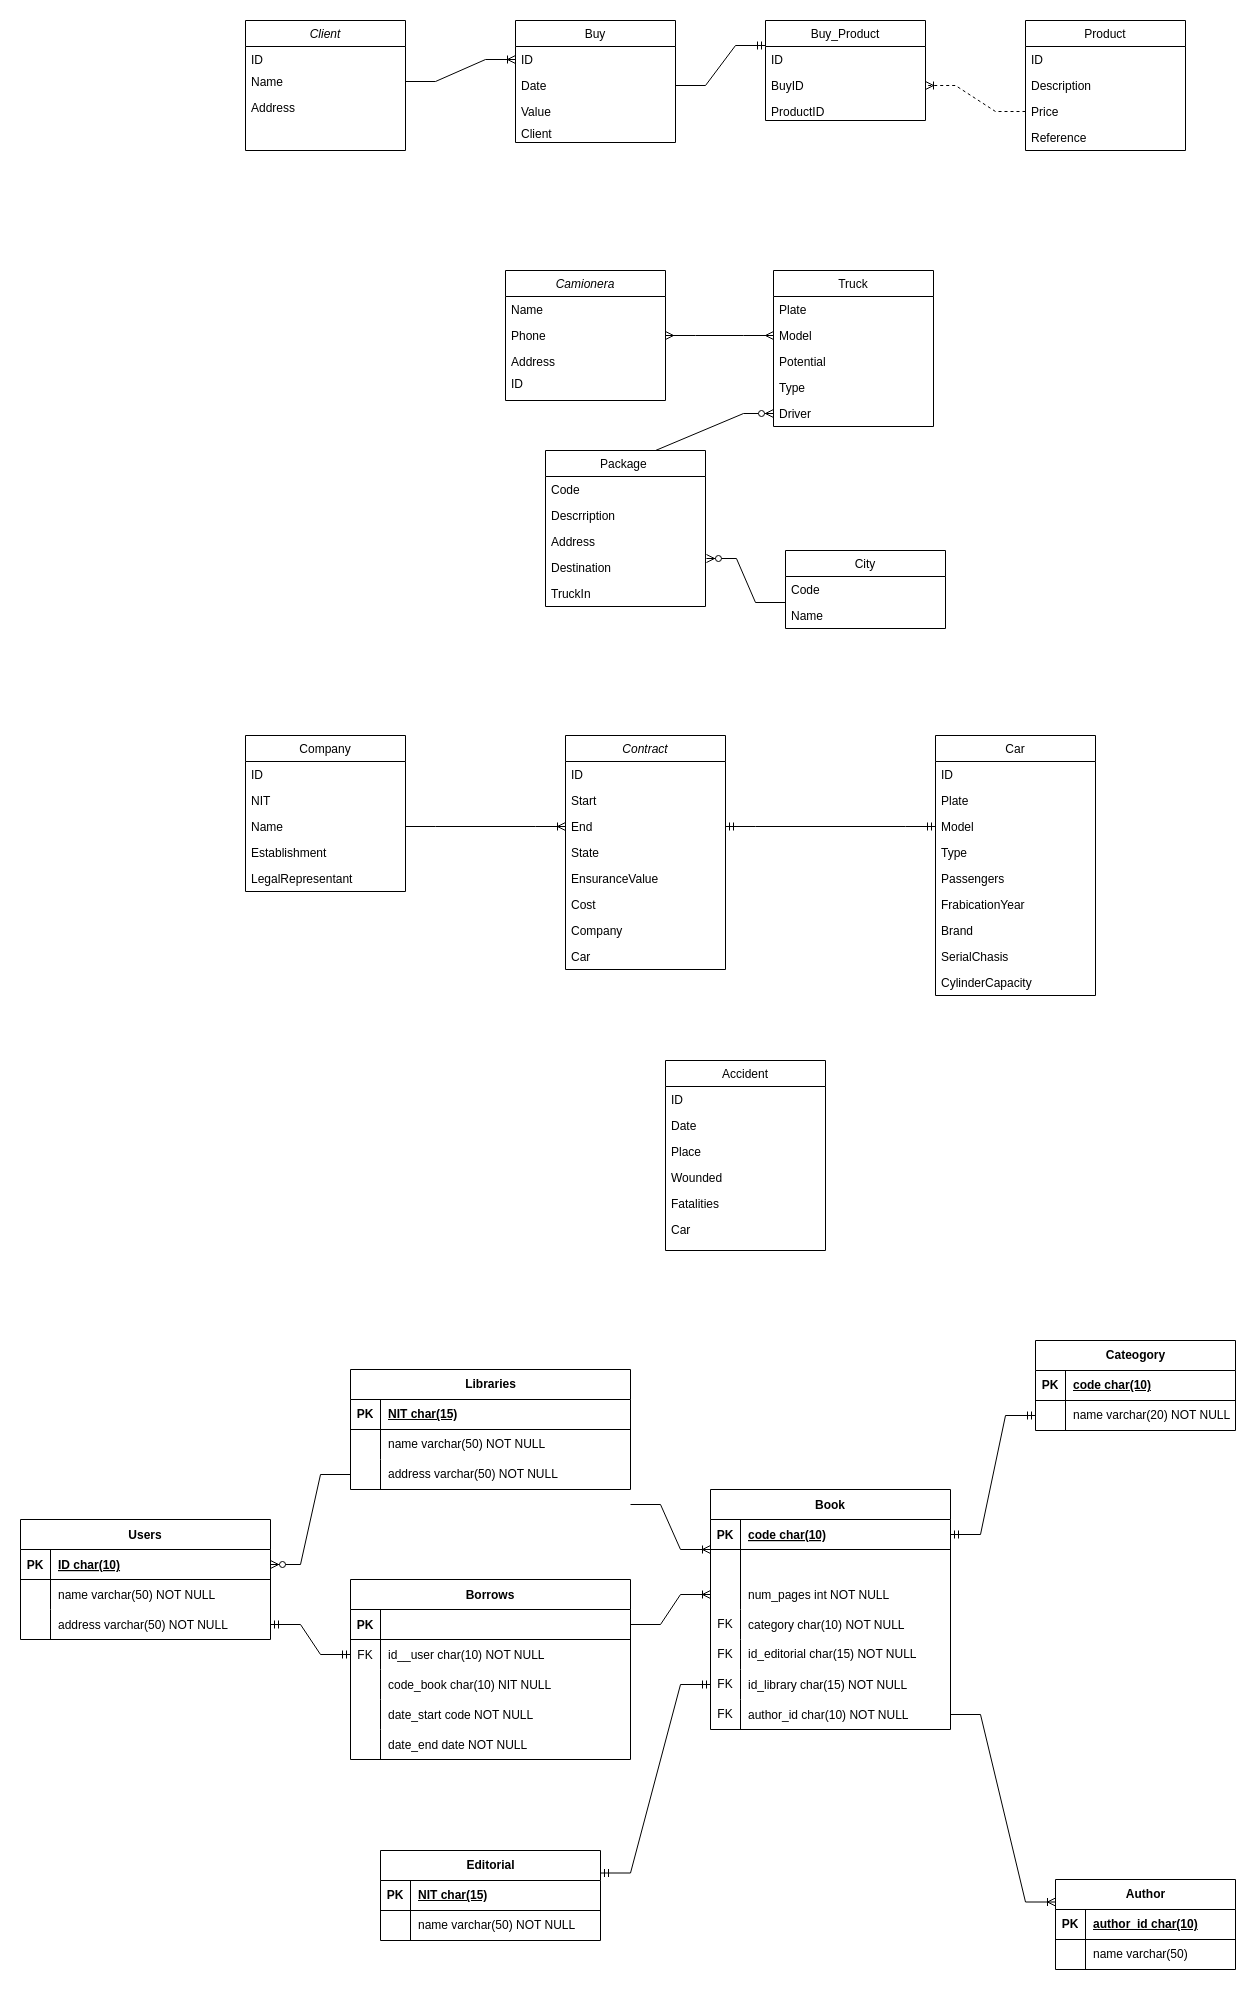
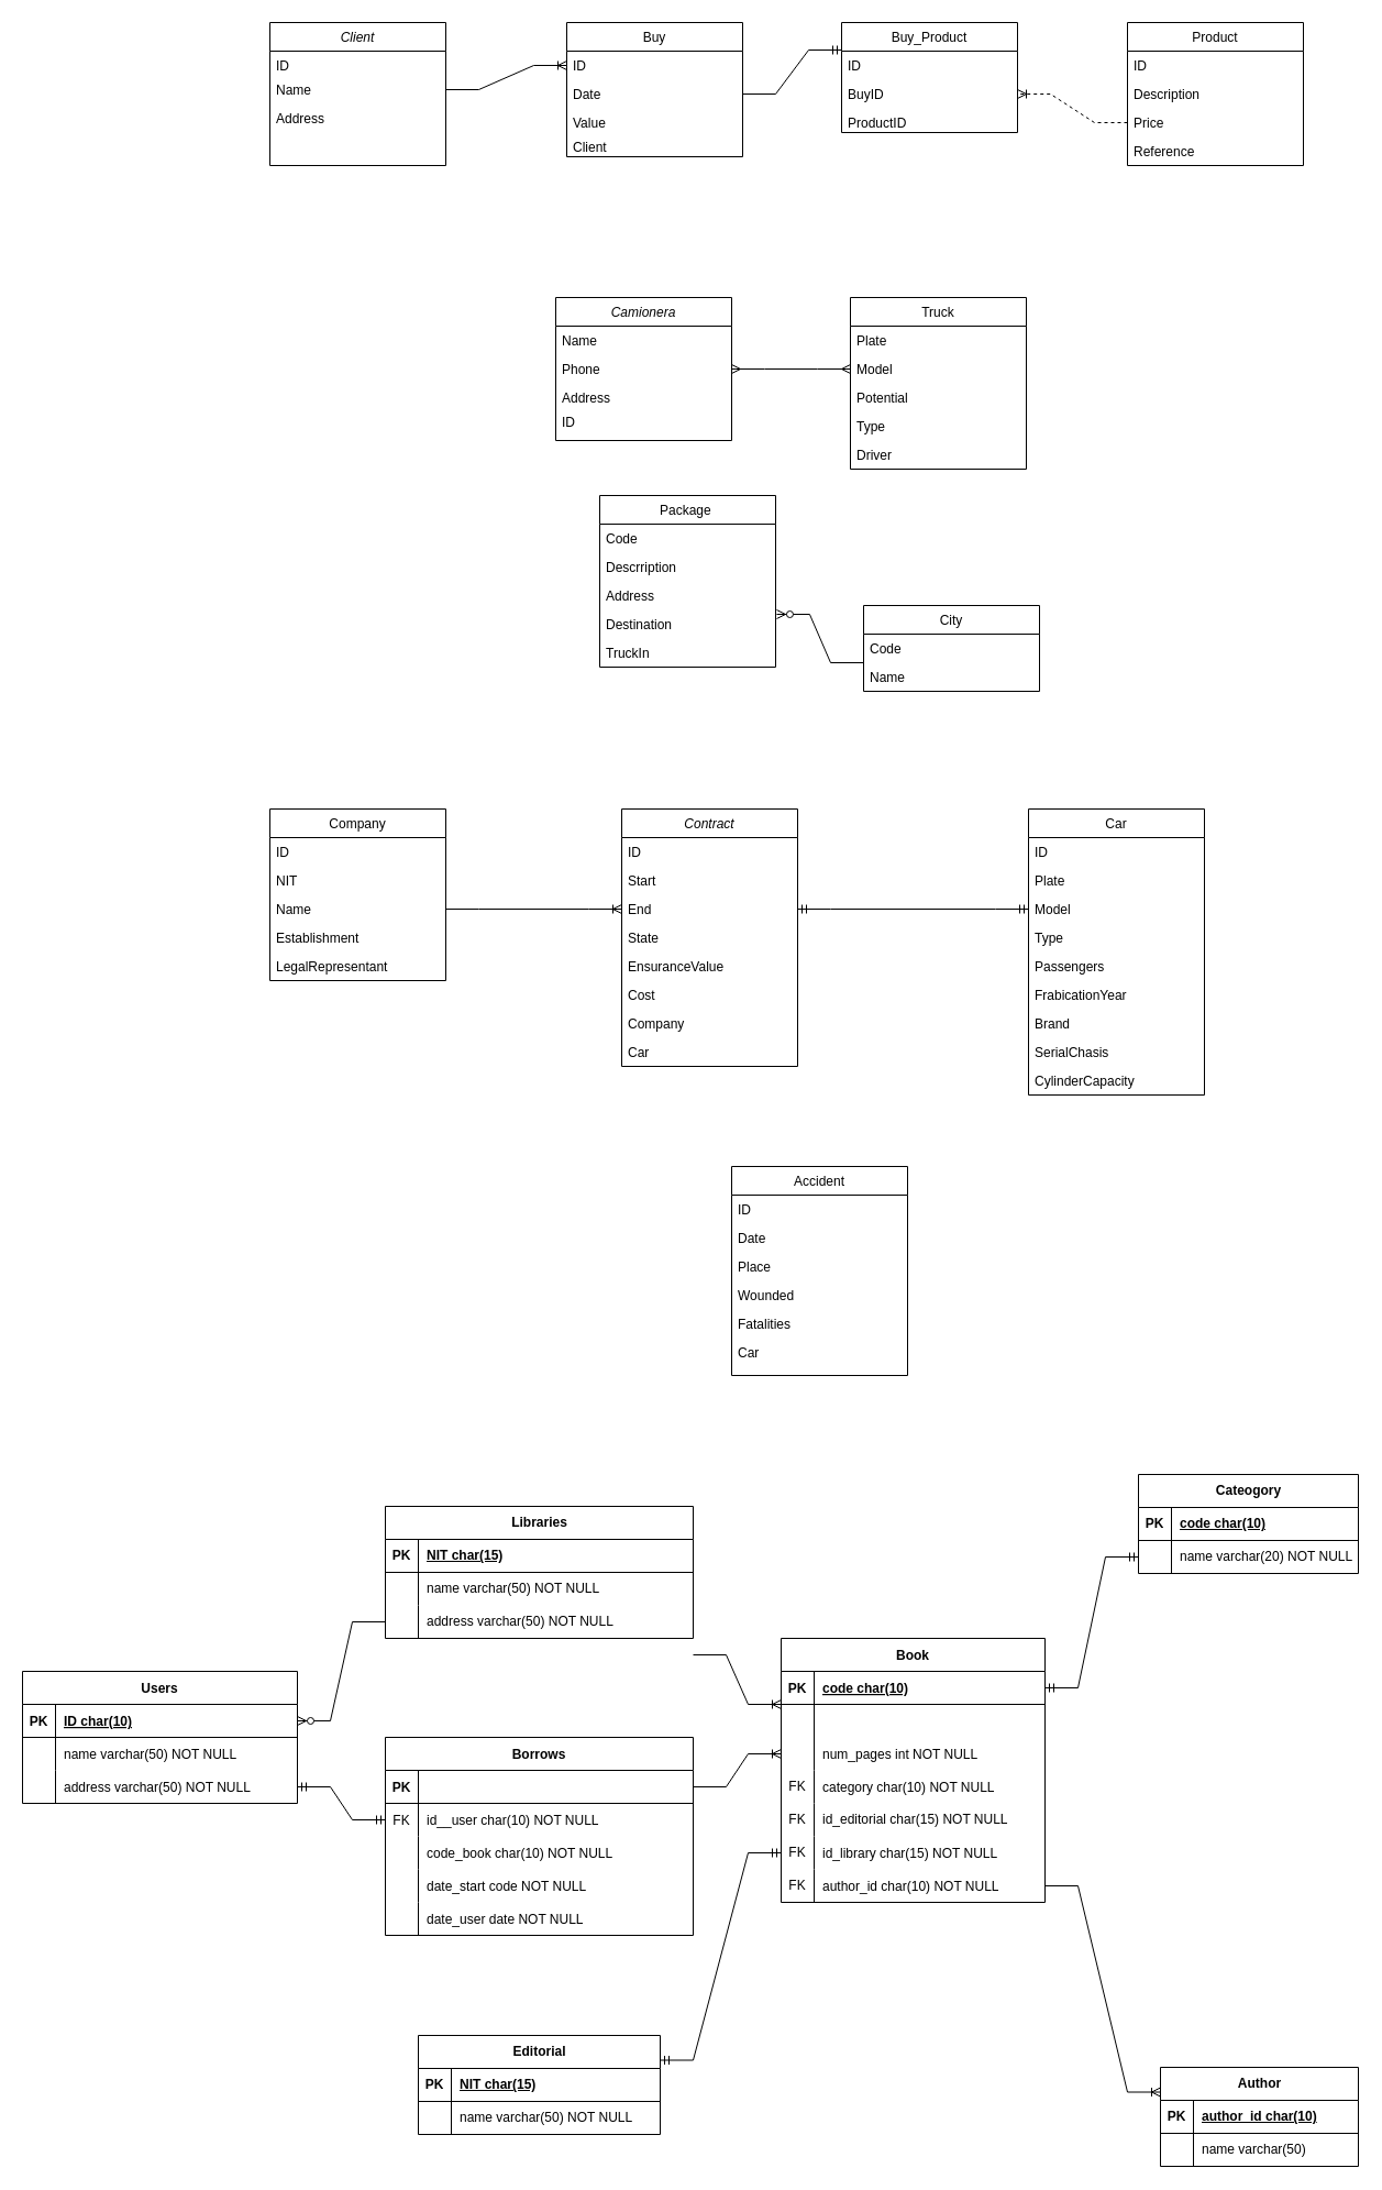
- <mxCell id="24" value="" style="edgeStyle=entityRelationEdgeStyle;fontSize=12;html=1;endArrow=ERzeroToMany;endFill=1;rounded=0;entryX=0;entryY=0.5;entryDx=0;entryDy=0;exitX=0.5;exitY=0;exitDx=0;exitDy=0;" edge="1" parent="1" source="7" target="21"><mxGeometry width="100" height="100" relative="1" as="geometry"><mxPoint x="625" y="570" as="sourcePoint" /><mxPoint x="725" y="470" as="targetPoint" /></mxGeometry></mxCell>
- <mxCell id="109" value="code_book char(10) NIT NULL" style="shape=partialRectangle;overflow=hidden;connectable=0;fillColor=none;top=0;left=0;bottom=0;right=0;align=left;spacingLeft=6;" vertex="1" parent="107"><mxGeometry x="30" width="250" height="30" as="geometry"><mxRectangle width="250" height="30" as="alternateBounds" /></mxGeometry></mxCell>
+ <mxCell id="109" value="code_book char(10) NOT NULL" style="shape=partialRectangle;overflow=hidden;connectable=0;fillColor=none;top=0;left=0;bottom=0;right=0;align=left;spacingLeft=6;" vertex="1" parent="107"><mxGeometry x="30" width="250" height="30" as="geometry"><mxRectangle width="250" height="30" as="alternateBounds" /></mxGeometry></mxCell>
- <mxCell id="115" value="date_end date NOT NULL" style="shape=partialRectangle;connectable=0;fillColor=none;top=0;left=0;bottom=0;right=0;align=left;spacingLeft=6;overflow=hidden;" vertex="1" parent="113"><mxGeometry x="30" width="250" height="30" as="geometry"><mxRectangle width="250" height="30" as="alternateBounds" /></mxGeometry></mxCell>
+ <mxCell id="115" value="date_user date NOT NULL" style="shape=partialRectangle;connectable=0;fillColor=none;top=0;left=0;bottom=0;right=0;align=left;spacingLeft=6;overflow=hidden;" vertex="1" parent="113"><mxGeometry x="30" width="250" height="30" as="geometry"><mxRectangle width="250" height="30" as="alternateBounds" /></mxGeometry></mxCell>
